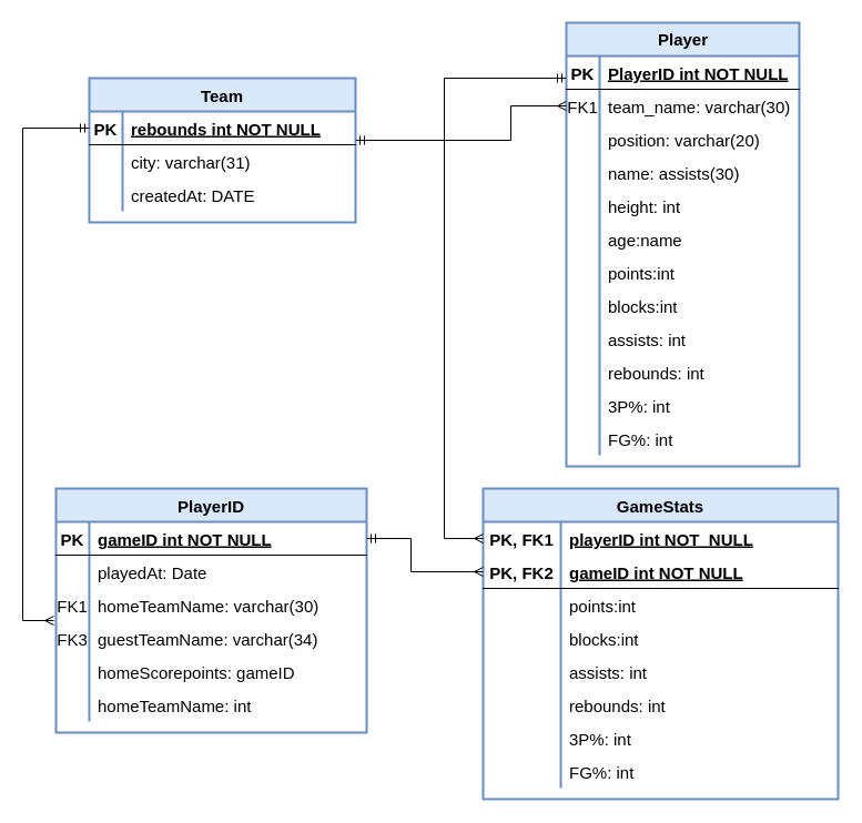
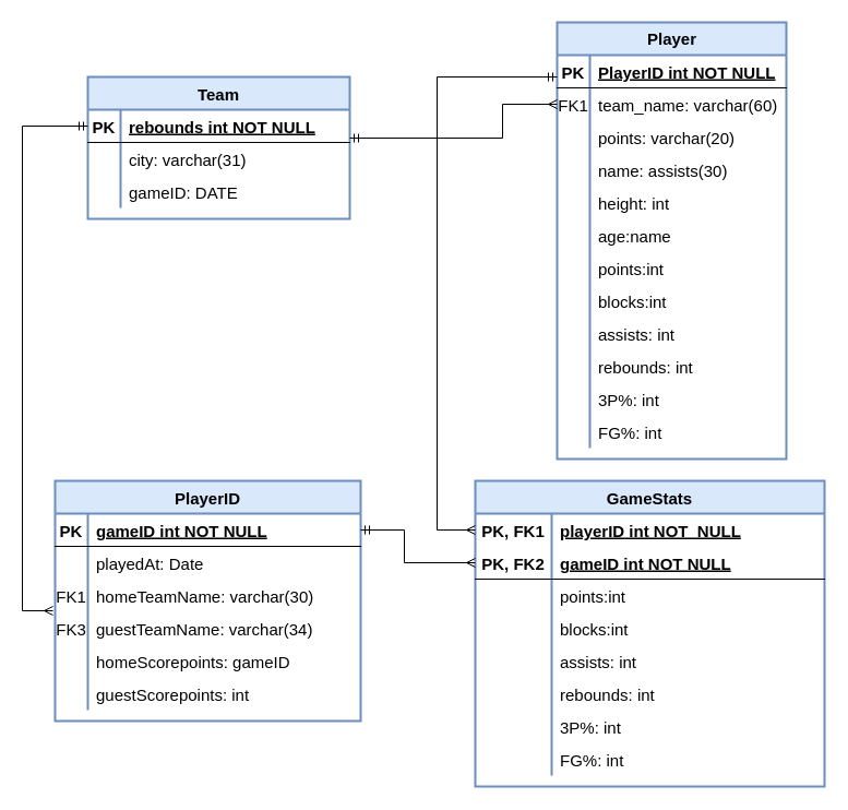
- <mxCell id="8" value="team_name: varchar(30)" style="shape=partialRectangle;connectable=0;fillColor=none;top=0;left=0;bottom=0;right=0;align=left;spacingLeft=6;overflow=hidden;fontSize=15;" vertex="1" parent="6"><mxGeometry x="30" width="180" height="30" as="geometry"><mxRectangle width="180" height="30" as="alternateBounds" /></mxGeometry></mxCell>
+ <mxCell id="8" value="team_name: varchar(60)" style="shape=partialRectangle;connectable=0;fillColor=none;top=0;left=0;bottom=0;right=0;align=left;spacingLeft=6;overflow=hidden;fontSize=15;" vertex="1" parent="6"><mxGeometry x="30" width="180" height="30" as="geometry"><mxRectangle width="180" height="30" as="alternateBounds" /></mxGeometry></mxCell>
- <mxCell id="11" value="position: varchar(20)" style="shape=partialRectangle;connectable=0;fillColor=none;top=0;left=0;bottom=0;right=0;align=left;spacingLeft=6;overflow=hidden;fontSize=15;" vertex="1" parent="9"><mxGeometry x="30" width="180" height="30" as="geometry"><mxRectangle width="180" height="30" as="alternateBounds" /></mxGeometry></mxCell>
+ <mxCell id="11" value="points: varchar(20)" style="shape=partialRectangle;connectable=0;fillColor=none;top=0;left=0;bottom=0;right=0;align=left;spacingLeft=6;overflow=hidden;fontSize=15;" vertex="1" parent="9"><mxGeometry x="30" width="180" height="30" as="geometry"><mxRectangle width="180" height="30" as="alternateBounds" /></mxGeometry></mxCell>
- <mxCell id="48" value="createdAt: DATE" style="shape=partialRectangle;connectable=0;fillColor=none;top=0;left=0;bottom=0;right=0;align=left;spacingLeft=6;overflow=hidden;fontSize=15;" vertex="1" parent="46"><mxGeometry x="30" width="210" height="30" as="geometry"><mxRectangle width="210" height="30" as="alternateBounds" /></mxGeometry></mxCell>
+ <mxCell id="48" value="gameID: DATE" style="shape=partialRectangle;connectable=0;fillColor=none;top=0;left=0;bottom=0;right=0;align=left;spacingLeft=6;overflow=hidden;fontSize=15;" vertex="1" parent="46"><mxGeometry x="30" width="210" height="30" as="geometry"><mxRectangle width="210" height="30" as="alternateBounds" /></mxGeometry></mxCell>
- <mxCell id="68" value="homeTeamName: int" style="shape=partialRectangle;connectable=0;fillColor=none;top=0;left=0;bottom=0;right=0;align=left;spacingLeft=6;overflow=hidden;fontSize=15;" vertex="1" parent="66"><mxGeometry x="30" width="250" height="30" as="geometry"><mxRectangle width="250" height="30" as="alternateBounds" /></mxGeometry></mxCell>
+ <mxCell id="68" value="guestScorepoints: int" style="shape=partialRectangle;connectable=0;fillColor=none;top=0;left=0;bottom=0;right=0;align=left;spacingLeft=6;overflow=hidden;fontSize=15;" vertex="1" parent="66"><mxGeometry x="30" width="250" height="30" as="geometry"><mxRectangle width="250" height="30" as="alternateBounds" /></mxGeometry></mxCell>
